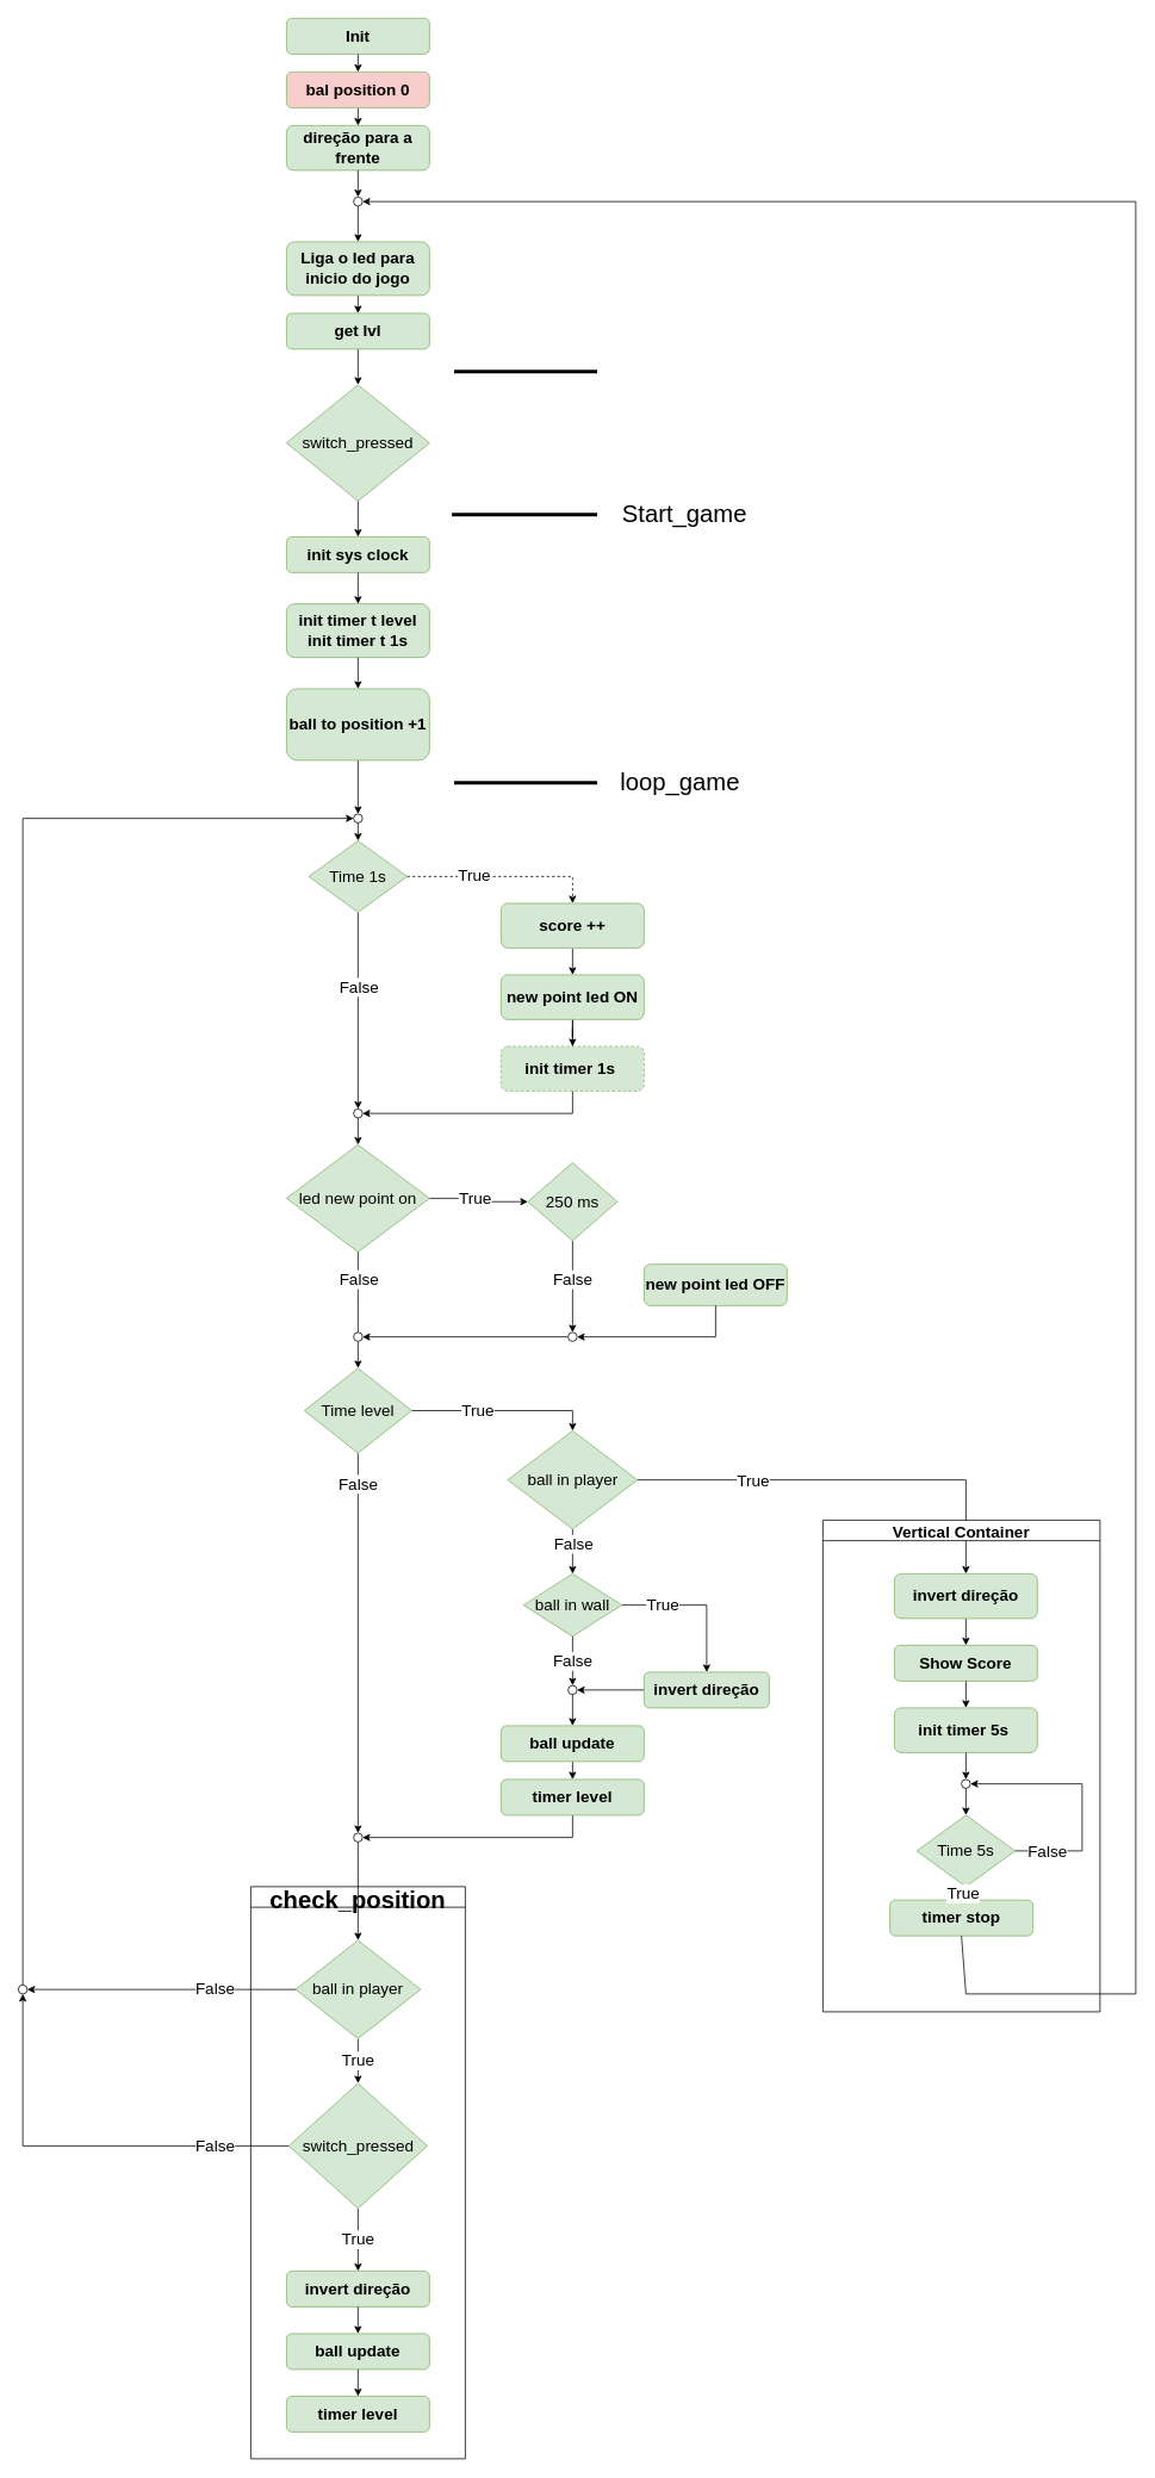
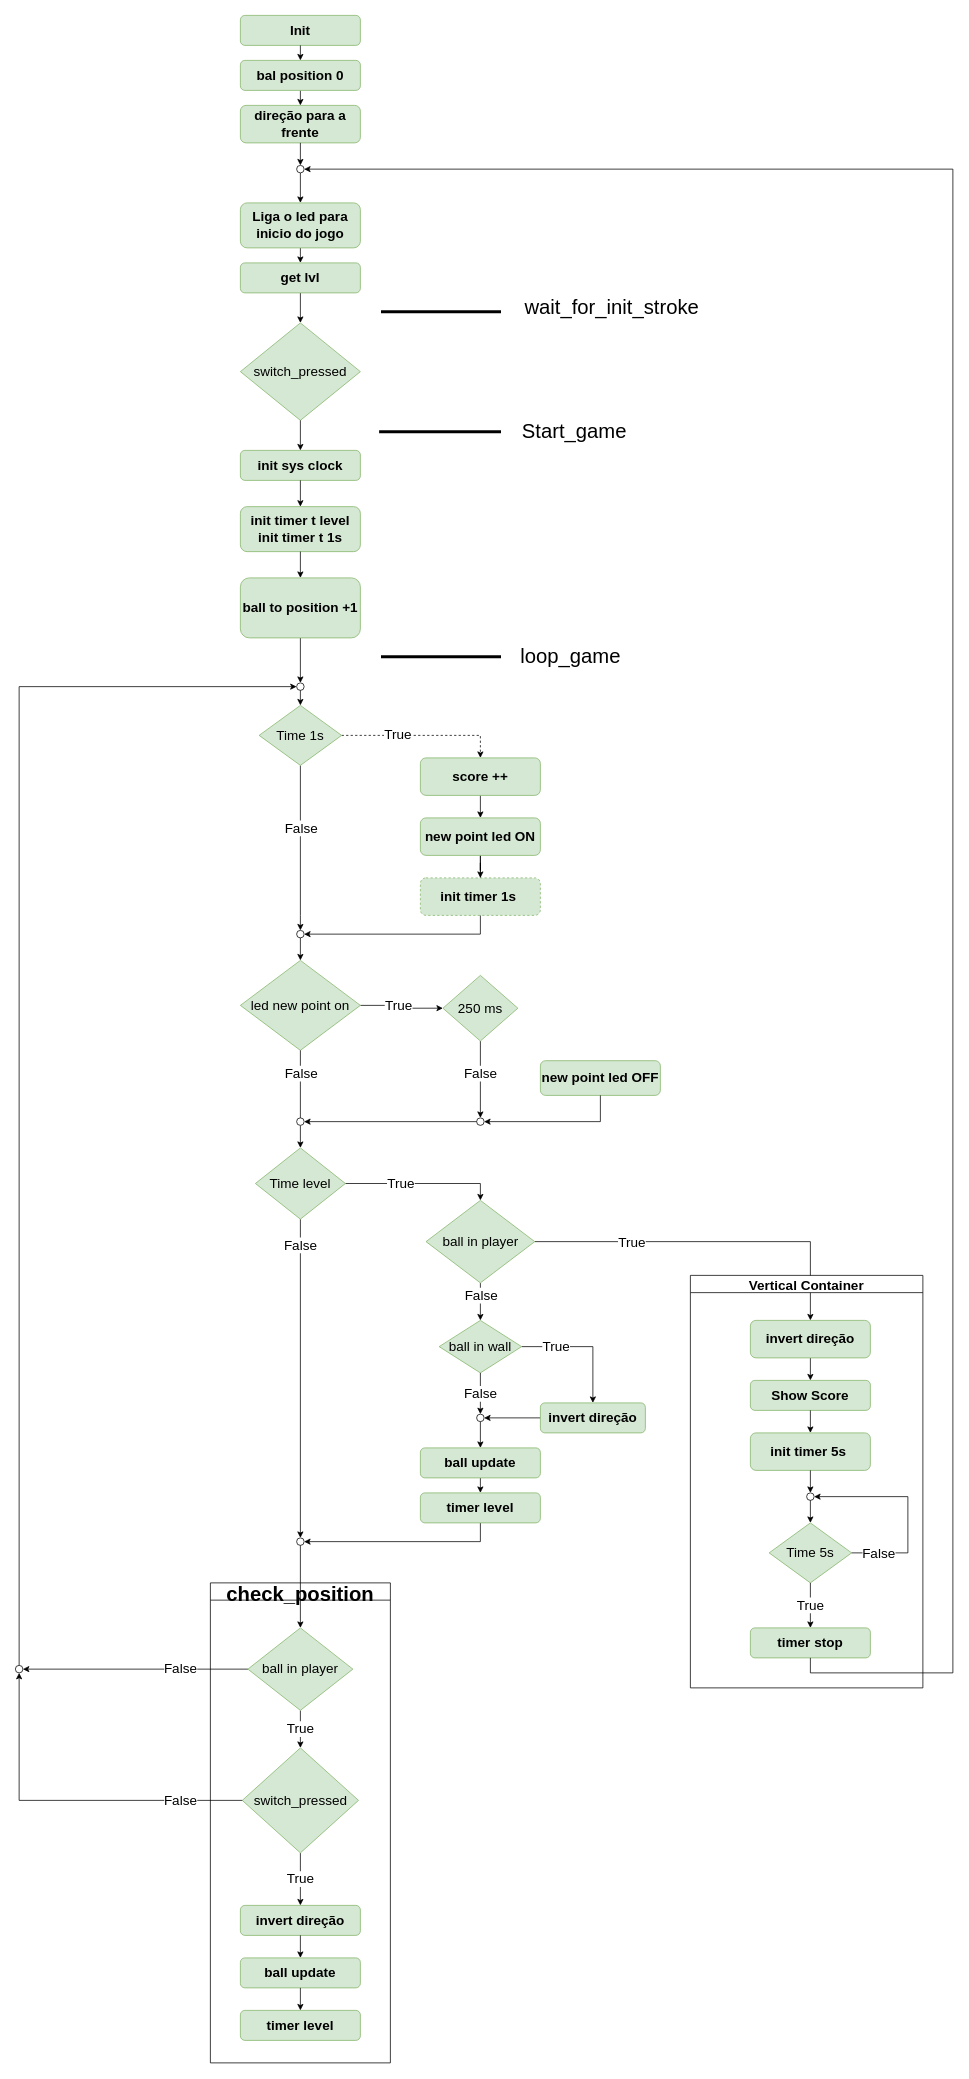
- <mxCell id="99" value="&lt;font style=&quot;font-size: 18px&quot;&gt;bal position 0&lt;/font&gt;" style="rounded=1;whiteSpace=wrap;html=1;fontStyle=1;fillColor=#f8cecc;strokeColor=#82b366;" parent="1" vertex="1"><mxGeometry x="320" y="80" width="160" height="40" as="geometry" /></mxCell>
+ <mxCell id="99" value="&lt;font style=&quot;font-size: 18px&quot;&gt;bal position 0&lt;/font&gt;" style="rounded=1;whiteSpace=wrap;html=1;fontStyle=1;fillColor=#d5e8d4;strokeColor=#82b366;" parent="1" vertex="1"><mxGeometry x="320" y="80" width="160" height="40" as="geometry" /></mxCell>
+ <mxCell id="46" value="&lt;font style=&quot;font-size: 27px&quot;&gt;wait_for_init_stroke&lt;/font&gt;" style="text;html=1;align=center;verticalAlign=middle;resizable=0;points=[];autosize=1;strokeColor=none;fillColor=none;" parent="1" vertex="1"><mxGeometry x="690" y="400" width="250" height="20" as="geometry" /></mxCell>
- <mxCell id="96" value="&lt;span style=&quot;font-size: 18px&quot;&gt;timer stop&lt;br&gt;&lt;/span&gt;" style="rounded=1;whiteSpace=wrap;html=1;fontStyle=1;fillColor=#d5e8d4;strokeColor=#82b366;" vertex="1" parent="84"><mxGeometry x="75" y="425" width="160" height="40" as="geometry" /></mxCell>
+ <mxCell id="96" value="&lt;span style=&quot;font-size: 18px&quot;&gt;timer stop&lt;br&gt;&lt;/span&gt;" style="rounded=1;whiteSpace=wrap;html=1;fontStyle=1;fillColor=#d5e8d4;strokeColor=#82b366;" vertex="1" parent="84"><mxGeometry x="80" y="470" width="160" height="40" as="geometry" /></mxCell>
